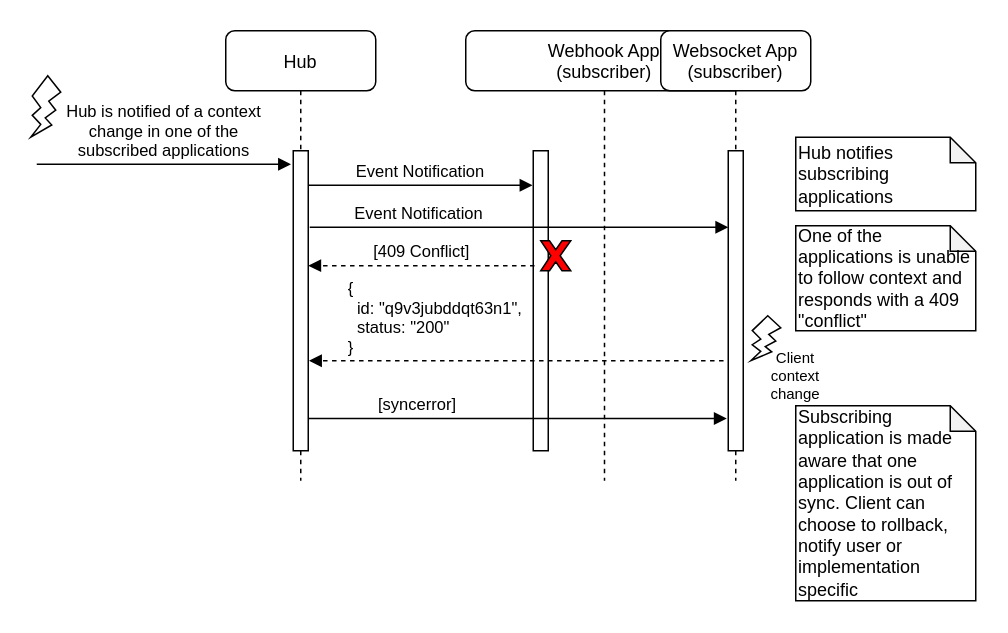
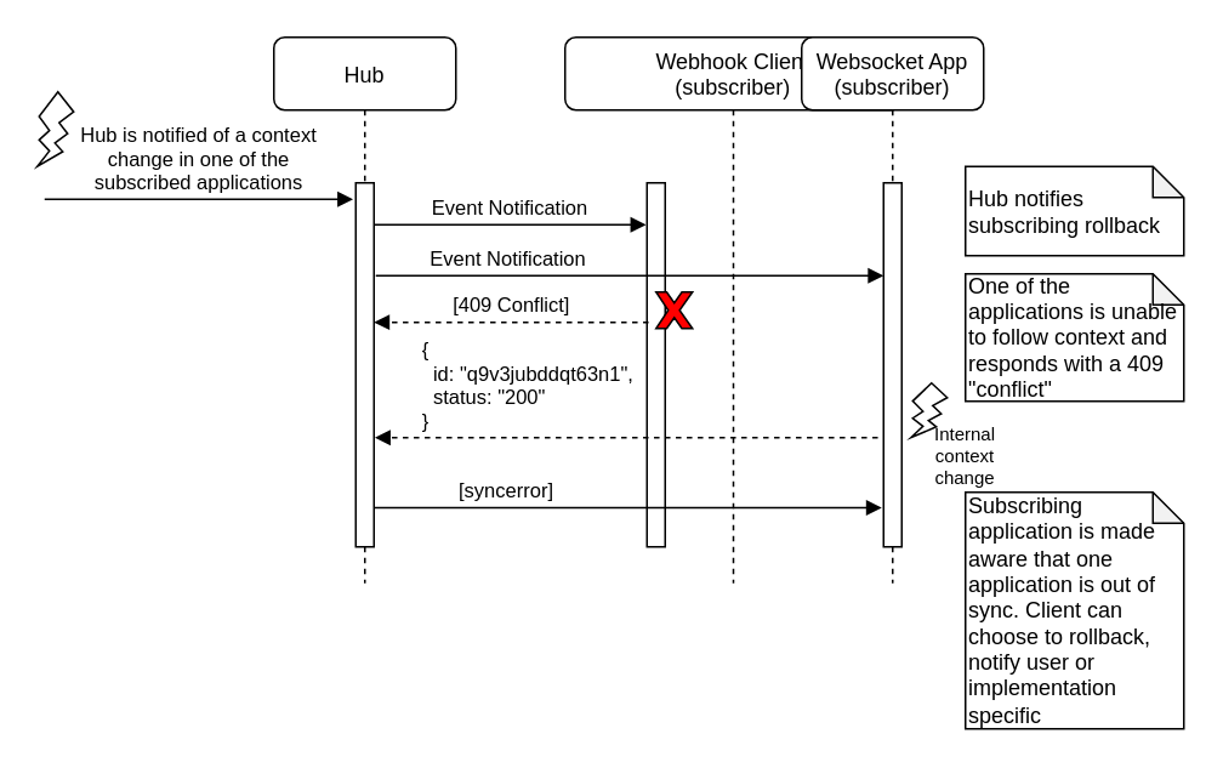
- <mxCell id="5" value="Webhook App&#10;(subscriber)" style="shape=umlLifeline;perimeter=lifelinePerimeter;container=1;collapsible=0;recursiveResize=0;rounded=1;shadow=0;strokeWidth=1;" parent="1" vertex="1"><mxGeometry x="310" y="20" width="185" height="300" as="geometry" /></mxCell>
+ <mxCell id="5" value="Webhook Client&#10;(subscriber)" style="shape=umlLifeline;perimeter=lifelinePerimeter;container=1;collapsible=0;recursiveResize=0;rounded=1;shadow=0;strokeWidth=1;" parent="1" vertex="1"><mxGeometry x="310" y="20" width="185" height="300" as="geometry" /></mxCell>
- <mxCell id="9" value="Hub notifies subscribing applications" style="shape=note;whiteSpace=wrap;html=1;backgroundOutline=1;darkOpacity=0.05;rounded=1;align=left;size=17;" parent="1" vertex="1"><mxGeometry x="530" y="91" width="120" height="49" as="geometry" /></mxCell>
+ <mxCell id="9" value="Hub notifies subscribing rollback" style="shape=note;whiteSpace=wrap;html=1;backgroundOutline=1;darkOpacity=0.05;rounded=1;align=left;size=17;" parent="1" vertex="1"><mxGeometry x="530" y="91" width="120" height="49" as="geometry" /></mxCell>
- <mxCell id="18" value="Client context change" style="text;html=1;strokeColor=none;fillColor=none;align=center;verticalAlign=middle;whiteSpace=wrap;rounded=0;fontSize=10;" vertex="1" parent="1"><mxGeometry x="510" y="240" width="40" height="20" as="geometry" /></mxCell>
+ <mxCell id="18" value="Internal context change" style="text;html=1;strokeColor=none;fillColor=none;align=center;verticalAlign=middle;whiteSpace=wrap;rounded=0;fontSize=10;" vertex="1" parent="1"><mxGeometry x="510" y="240" width="40" height="20" as="geometry" /></mxCell>
